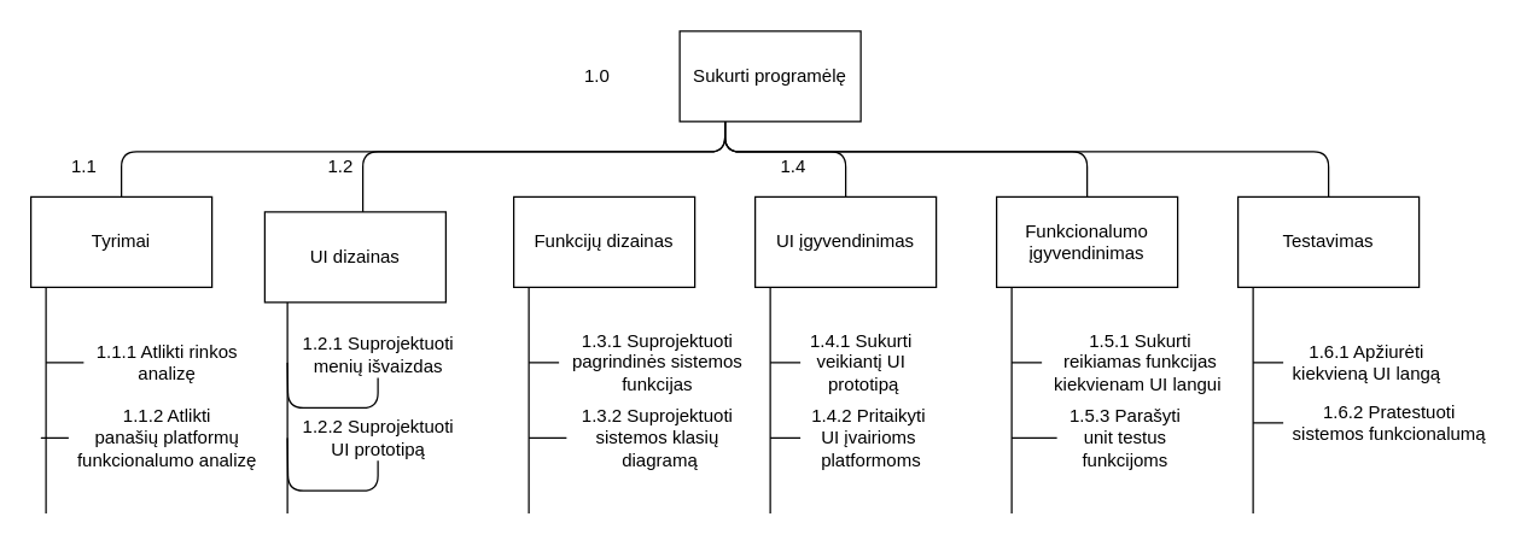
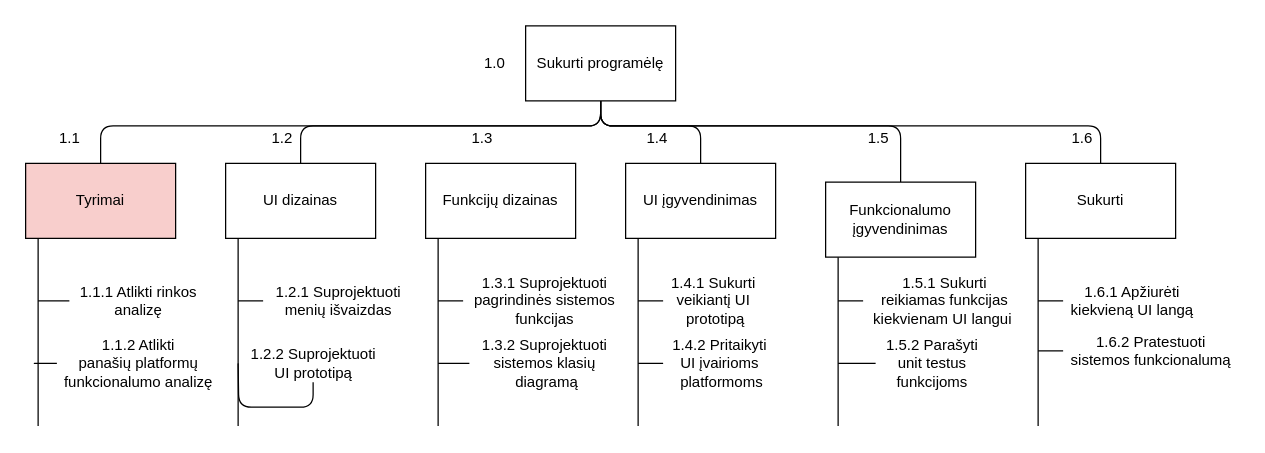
- <mxCell id="7" value="Sukurti programėlę" style="rounded=0;whiteSpace=wrap;html=1;" vertex="1" parent="1"><mxGeometry x="450" y="20" width="120" height="60" as="geometry" /></mxCell>
+ <mxCell id="7" value="Sukurti programėlę" style="rounded=0;whiteSpace=wrap;html=1;" vertex="1" parent="1"><mxGeometry x="420" y="20" width="120" height="60" as="geometry" /></mxCell>
+ <mxCell id="47" value="1.3" style="text;html=1;align=center;verticalAlign=middle;resizable=0;points=[];autosize=1;" vertex="1" parent="1"><mxGeometry x="370" y="100" width="30" height="20" as="geometry" /></mxCell>
+ <mxCell id="49" value="1.5" style="text;html=1;align=center;verticalAlign=middle;resizable=0;points=[];autosize=1;" vertex="1" parent="1"><mxGeometry x="687" y="100" width="30" height="20" as="geometry" /></mxCell>
+ <mxCell id="50" value="1.6" style="text;html=1;align=center;verticalAlign=middle;resizable=0;points=[];autosize=1;" vertex="1" parent="1"><mxGeometry x="850" y="100" width="30" height="20" as="geometry" /></mxCell>
- <mxCell id="9" value="Tyrimai" style="rounded=0;whiteSpace=wrap;html=1;" vertex="1" parent="1"><mxGeometry x="20" y="130" width="120" height="60" as="geometry" /></mxCell>
+ <mxCell id="9" value="Tyrimai" style="rounded=0;whiteSpace=wrap;html=1;fillColor=#f8cecc;" vertex="1" parent="1"><mxGeometry x="20" y="130" width="120" height="60" as="geometry" /></mxCell>
- <mxCell id="15" value="Funkcionalumo įgyvendinimas" style="rounded=0;whiteSpace=wrap;html=1;" vertex="1" parent="1"><mxGeometry x="660" y="130" width="120" height="60" as="geometry" /></mxCell>
+ <mxCell id="15" value="Funkcionalumo įgyvendinimas" style="rounded=0;whiteSpace=wrap;html=1;" vertex="1" parent="1"><mxGeometry x="660" y="145" width="120" height="60" as="geometry" /></mxCell>
- <mxCell id="25" value="Testavimas" style="rounded=0;whiteSpace=wrap;html=1;" vertex="1" parent="1"><mxGeometry x="820" y="130" width="120" height="60" as="geometry" /></mxCell>
+ <mxCell id="25" value="Sukurti" style="rounded=0;whiteSpace=wrap;html=1;" vertex="1" parent="1"><mxGeometry x="820" y="130" width="120" height="60" as="geometry" /></mxCell>
- <mxCell id="11" value="UI dizainas" style="rounded=0;whiteSpace=wrap;html=1;" vertex="1" parent="1"><mxGeometry x="175" y="140" width="120" height="60" as="geometry" /></mxCell>
+ <mxCell id="11" value="UI dizainas" style="rounded=0;whiteSpace=wrap;html=1;" vertex="1" parent="1"><mxGeometry x="180" y="130" width="120" height="60" as="geometry" /></mxCell>
- <mxCell id="23" value="1.2.1 Suprojektuoti &lt;br&gt;menių išvaizdas" style="text;html=1;align=center;verticalAlign=middle;resizable=0;points=[];autosize=1;" vertex="1" parent="1"><mxGeometry x="190" y="220" width="120" height="30" as="geometry" /></mxCell>
+ <mxCell id="23" value="1.2.1 Suprojektuoti &lt;br&gt;menių išvaizdas" style="text;html=1;align=center;verticalAlign=middle;resizable=0;points=[];autosize=1;" vertex="1" parent="1"><mxGeometry x="210" y="225" width="120" height="30" as="geometry" /></mxCell>
- <mxCell id="41" value="1.5.3 Parašyti &lt;br&gt;unit testus &lt;br&gt;funkcijoms" style="text;html=1;align=center;verticalAlign=middle;resizable=0;points=[];autosize=1;" vertex="1" parent="1"><mxGeometry x="700" y="265" width="90" height="50" as="geometry" /></mxCell>
+ <mxCell id="41" value="1.5.2 Parašyti &lt;br&gt;unit testus &lt;br&gt;funkcijoms" style="text;html=1;align=center;verticalAlign=middle;resizable=0;points=[];autosize=1;" vertex="1" parent="1"><mxGeometry x="700" y="265" width="90" height="50" as="geometry" /></mxCell>
